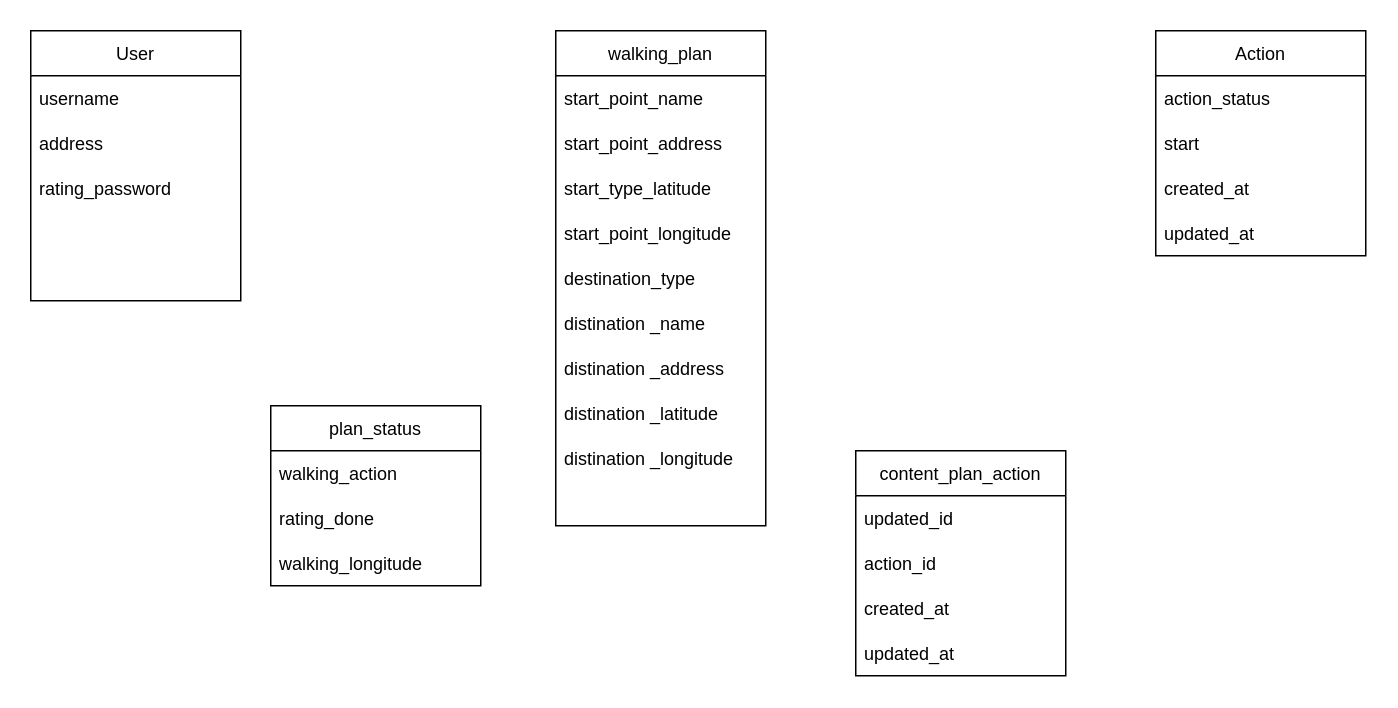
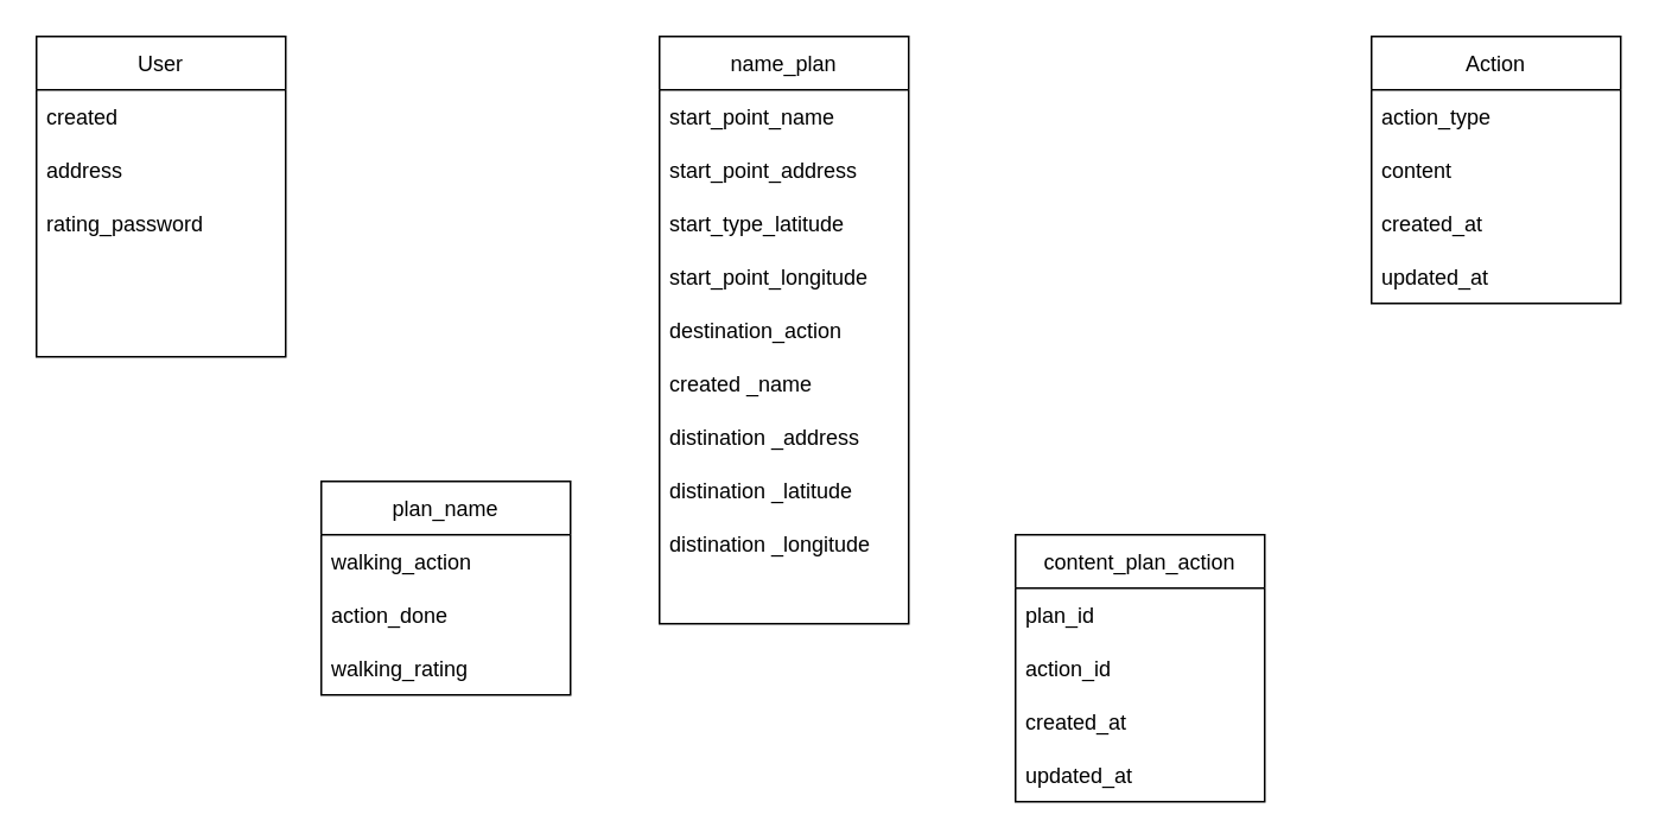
- <mxCell id="8" value="walking_plan" style="swimlane;fontStyle=0;childLayout=stackLayout;horizontal=1;startSize=30;horizontalStack=0;resizeParent=1;resizeParentMax=0;resizeLast=0;collapsible=1;marginBottom=0;" vertex="1" parent="1"><mxGeometry x="370" y="20" width="140" height="330" as="geometry" /></mxCell>
+ <mxCell id="8" value="name_plan" style="swimlane;fontStyle=0;childLayout=stackLayout;horizontal=1;startSize=30;horizontalStack=0;resizeParent=1;resizeParentMax=0;resizeLast=0;collapsible=1;marginBottom=0;" vertex="1" parent="1"><mxGeometry x="370" y="20" width="140" height="330" as="geometry" /></mxCell>
- <mxCell id="3" value="username" style="text;strokeColor=none;fillColor=none;align=left;verticalAlign=middle;spacingLeft=4;spacingRight=4;overflow=hidden;points=[[0,0.5],[1,0.5]];portConstraint=eastwest;rotatable=0;" vertex="1" parent="2"><mxGeometry y="30" width="140" height="30" as="geometry" /></mxCell>
+ <mxCell id="3" value="created" style="text;strokeColor=none;fillColor=none;align=left;verticalAlign=middle;spacingLeft=4;spacingRight=4;overflow=hidden;points=[[0,0.5],[1,0.5]];portConstraint=eastwest;rotatable=0;" vertex="1" parent="2"><mxGeometry y="30" width="140" height="30" as="geometry" /></mxCell>
- <mxCell id="20" value="action_status" style="text;strokeColor=none;fillColor=none;align=left;verticalAlign=middle;spacingLeft=4;spacingRight=4;overflow=hidden;points=[[0,0.5],[1,0.5]];portConstraint=eastwest;rotatable=0;" vertex="1" parent="19"><mxGeometry y="30" width="140" height="30" as="geometry" /></mxCell>
+ <mxCell id="20" value="action_type" style="text;strokeColor=none;fillColor=none;align=left;verticalAlign=middle;spacingLeft=4;spacingRight=4;overflow=hidden;points=[[0,0.5],[1,0.5]];portConstraint=eastwest;rotatable=0;" vertex="1" parent="19"><mxGeometry y="30" width="140" height="30" as="geometry" /></mxCell>
- <mxCell id="21" value="start" style="text;strokeColor=none;fillColor=none;align=left;verticalAlign=middle;spacingLeft=4;spacingRight=4;overflow=hidden;points=[[0,0.5],[1,0.5]];portConstraint=eastwest;rotatable=0;" vertex="1" parent="19"><mxGeometry y="60" width="140" height="30" as="geometry" /></mxCell>
+ <mxCell id="21" value="content" style="text;strokeColor=none;fillColor=none;align=left;verticalAlign=middle;spacingLeft=4;spacingRight=4;overflow=hidden;points=[[0,0.5],[1,0.5]];portConstraint=eastwest;rotatable=0;" vertex="1" parent="19"><mxGeometry y="60" width="140" height="30" as="geometry" /></mxCell>
- <mxCell id="13" value="destination_type" style="text;strokeColor=none;fillColor=none;align=left;verticalAlign=middle;spacingLeft=4;spacingRight=4;overflow=hidden;points=[[0,0.5],[1,0.5]];portConstraint=eastwest;rotatable=0;" vertex="1" parent="8"><mxGeometry y="150" width="140" height="30" as="geometry" /></mxCell>
+ <mxCell id="13" value="destination_action" style="text;strokeColor=none;fillColor=none;align=left;verticalAlign=middle;spacingLeft=4;spacingRight=4;overflow=hidden;points=[[0,0.5],[1,0.5]];portConstraint=eastwest;rotatable=0;" vertex="1" parent="8"><mxGeometry y="150" width="140" height="30" as="geometry" /></mxCell>
- <mxCell id="14" value="distination _name" style="text;strokeColor=none;fillColor=none;align=left;verticalAlign=middle;spacingLeft=4;spacingRight=4;overflow=hidden;points=[[0,0.5],[1,0.5]];portConstraint=eastwest;rotatable=0;" vertex="1" parent="8"><mxGeometry y="180" width="140" height="30" as="geometry" /></mxCell>
+ <mxCell id="14" value="created _name" style="text;strokeColor=none;fillColor=none;align=left;verticalAlign=middle;spacingLeft=4;spacingRight=4;overflow=hidden;points=[[0,0.5],[1,0.5]];portConstraint=eastwest;rotatable=0;" vertex="1" parent="8"><mxGeometry y="180" width="140" height="30" as="geometry" /></mxCell>
- <mxCell id="29" value="plan_status" style="swimlane;fontStyle=0;childLayout=stackLayout;horizontal=1;startSize=30;horizontalStack=0;resizeParent=1;resizeParentMax=0;resizeLast=0;collapsible=1;marginBottom=0;" vertex="1" parent="1"><mxGeometry x="180" y="270" width="140" height="120" as="geometry" /></mxCell>
+ <mxCell id="29" value="plan_name" style="swimlane;fontStyle=0;childLayout=stackLayout;horizontal=1;startSize=30;horizontalStack=0;resizeParent=1;resizeParentMax=0;resizeLast=0;collapsible=1;marginBottom=0;" vertex="1" parent="1"><mxGeometry x="180" y="270" width="140" height="120" as="geometry" /></mxCell>
- <mxCell id="31" value="rating_done" style="text;strokeColor=none;fillColor=none;align=left;verticalAlign=middle;spacingLeft=4;spacingRight=4;overflow=hidden;points=[[0,0.5],[1,0.5]];portConstraint=eastwest;rotatable=0;" vertex="1" parent="29"><mxGeometry y="60" width="140" height="30" as="geometry" /></mxCell>
+ <mxCell id="31" value="action_done" style="text;strokeColor=none;fillColor=none;align=left;verticalAlign=middle;spacingLeft=4;spacingRight=4;overflow=hidden;points=[[0,0.5],[1,0.5]];portConstraint=eastwest;rotatable=0;" vertex="1" parent="29"><mxGeometry y="60" width="140" height="30" as="geometry" /></mxCell>
- <mxCell id="25" value="updated_id" style="text;strokeColor=none;fillColor=none;align=left;verticalAlign=middle;spacingLeft=4;spacingRight=4;overflow=hidden;points=[[0,0.5],[1,0.5]];portConstraint=eastwest;rotatable=0;" vertex="1" parent="24"><mxGeometry y="30" width="140" height="30" as="geometry" /></mxCell>
+ <mxCell id="25" value="plan_id" style="text;strokeColor=none;fillColor=none;align=left;verticalAlign=middle;spacingLeft=4;spacingRight=4;overflow=hidden;points=[[0,0.5],[1,0.5]];portConstraint=eastwest;rotatable=0;" vertex="1" parent="24"><mxGeometry y="30" width="140" height="30" as="geometry" /></mxCell>
- <mxCell id="32" value="walking_longitude" style="text;strokeColor=none;fillColor=none;align=left;verticalAlign=middle;spacingLeft=4;spacingRight=4;overflow=hidden;points=[[0,0.5],[1,0.5]];portConstraint=eastwest;rotatable=0;" vertex="1" parent="29"><mxGeometry y="90" width="140" height="30" as="geometry" /></mxCell>
+ <mxCell id="32" value="walking_rating" style="text;strokeColor=none;fillColor=none;align=left;verticalAlign=middle;spacingLeft=4;spacingRight=4;overflow=hidden;points=[[0,0.5],[1,0.5]];portConstraint=eastwest;rotatable=0;" vertex="1" parent="29"><mxGeometry y="90" width="140" height="30" as="geometry" /></mxCell>
